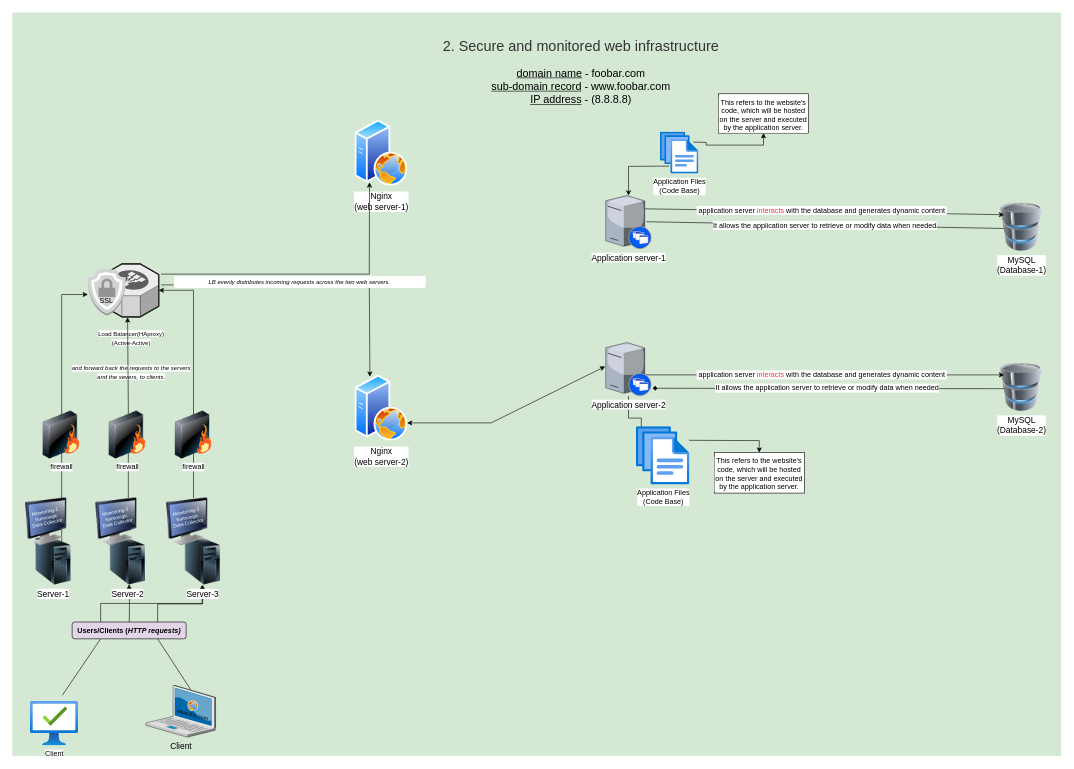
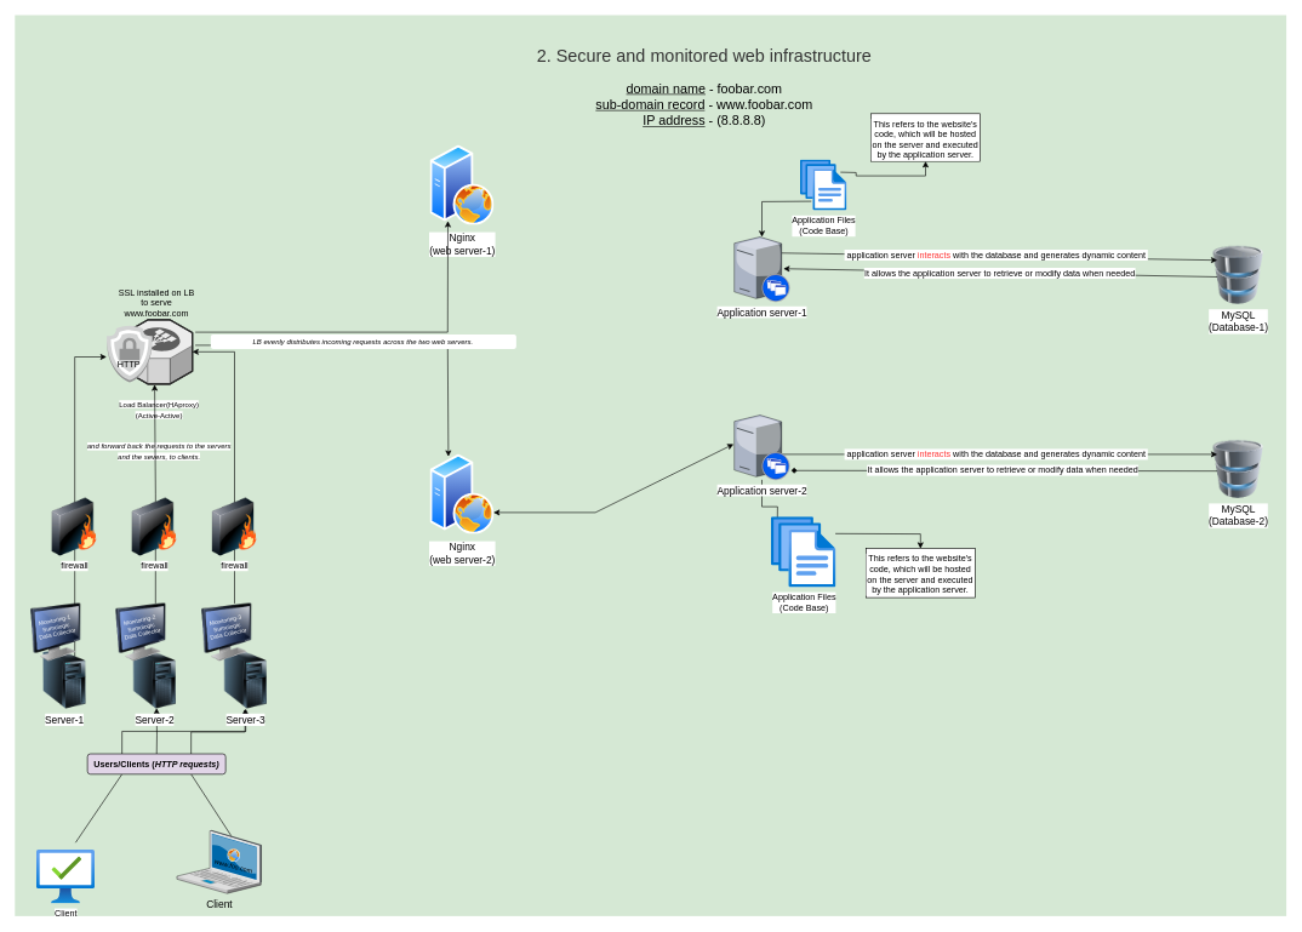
- <mxCell id="14" value="" style="endArrow=none;html=1;rounded=0;exitX=0.138;exitY=0.531;exitDx=0;exitDy=0;exitPerimeter=0;entryX=0.889;entryY=0.491;entryDx=0;entryDy=0;entryPerimeter=0;strokeWidth=1;" edge="1" parent="1" source="11" target="17"><mxGeometry width="50" height="50" relative="1" as="geometry"><mxPoint x="1555" y="369" as="sourcePoint" /><mxPoint x="1064" y="369" as="targetPoint" /></mxGeometry></mxCell>
+ <mxCell id="14" value="" style="endArrow=classic;html=1;rounded=0;exitX=0.138;exitY=0.531;exitDx=0;exitDy=0;exitPerimeter=0;entryX=0.889;entryY=0.491;entryDx=0;entryDy=0;entryPerimeter=0;strokeWidth=1;" edge="1" parent="1" source="11" target="17"><mxGeometry width="50" height="50" relative="1" as="geometry"><mxPoint x="1555" y="369" as="sourcePoint" /><mxPoint x="1064" y="369" as="targetPoint" /></mxGeometry></mxCell>
+ <mxCell id="51" value="SSL installed on LB&lt;br style=&quot;border-color: var(--border-color);&quot;&gt;&lt;span style=&quot;&quot;&gt;to serve&lt;/span&gt;&lt;br style=&quot;border-color: var(--border-color);&quot;&gt;&lt;span style=&quot;&quot;&gt;www.foobar.com&lt;/span&gt;" style="text;html=1;strokeColor=none;fillColor=none;align=center;verticalAlign=middle;whiteSpace=wrap;rounded=0;" vertex="1" parent="1"><mxGeometry x="149.75" y="401" width="130" height="30" as="geometry" /></mxCell>
- <mxCell id="52" value="SSL" style="text;html=1;strokeColor=none;fillColor=none;align=center;verticalAlign=middle;whiteSpace=wrap;rounded=0;" vertex="1" parent="1"><mxGeometry x="146.5" y="486" width="60" height="30" as="geometry" /></mxCell>
+ <mxCell id="52" value="HTTP" style="text;html=1;strokeColor=none;fillColor=none;align=center;verticalAlign=middle;whiteSpace=wrap;rounded=0;" vertex="1" parent="1"><mxGeometry x="146.5" y="486" width="60" height="30" as="geometry" /></mxCell>
